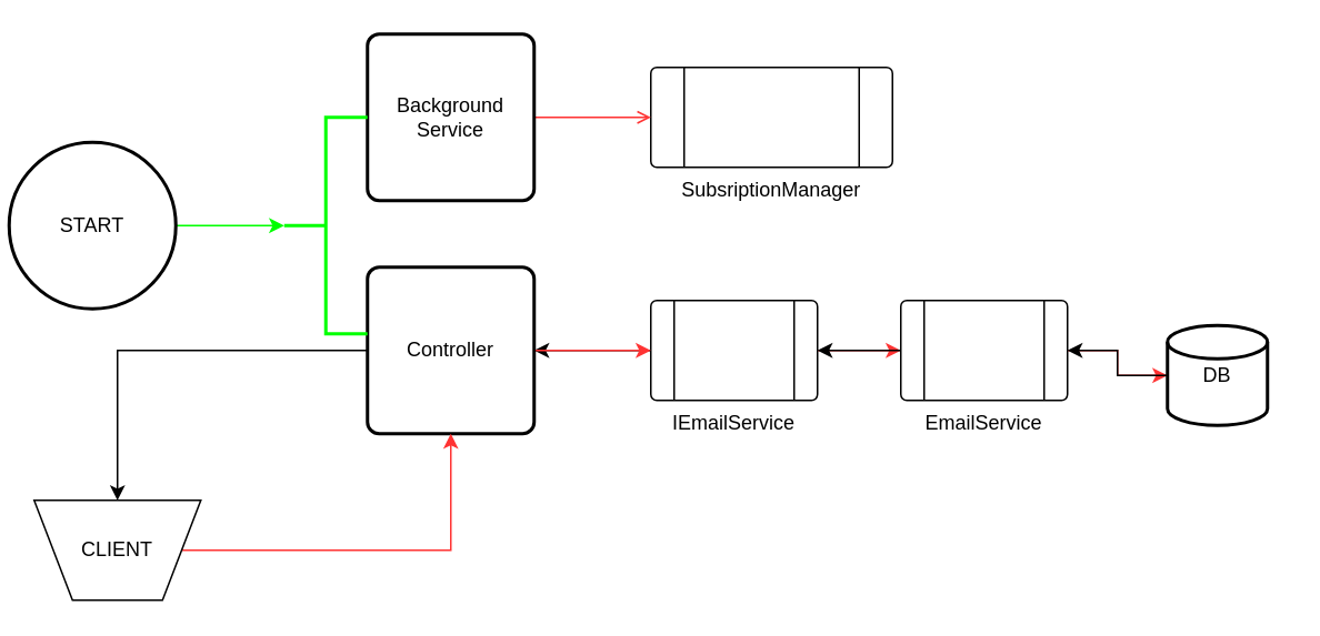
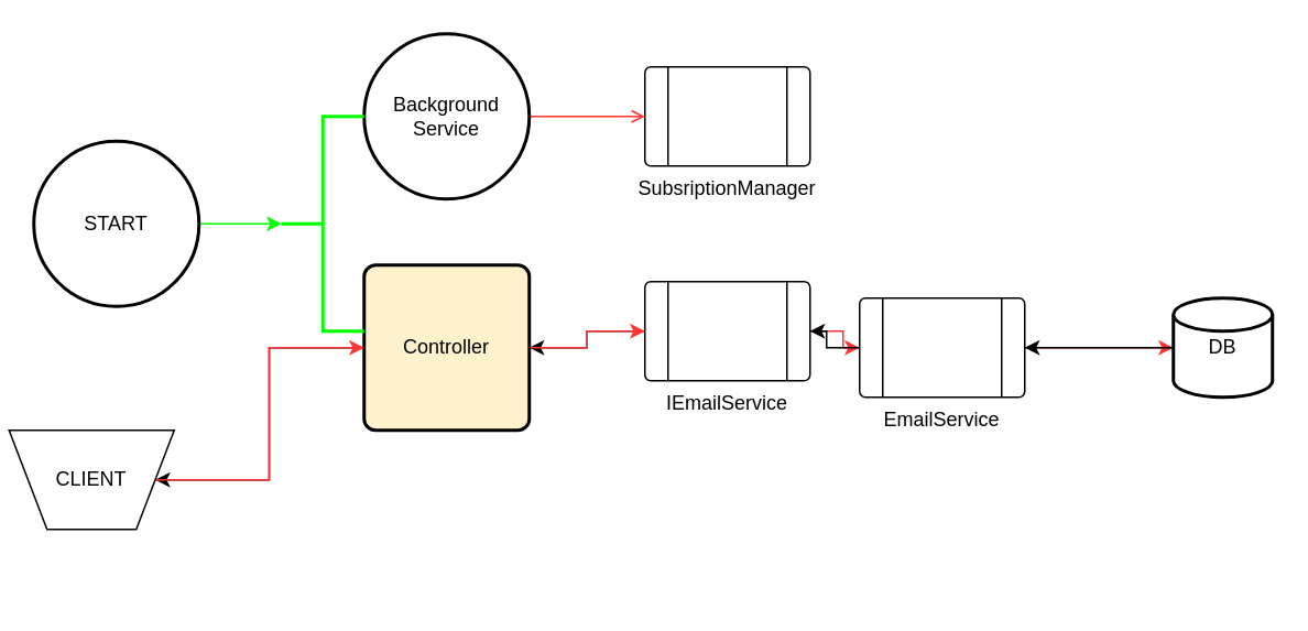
- <mxCell id="10" value="Background&lt;br&gt;Service" style="rounded=1;whiteSpace=wrap;html=1;absoluteArcSize=1;arcSize=14;strokeWidth=2;" vertex="1" parent="1"><mxGeometry x="220" y="20" width="100" height="100" as="geometry" /></mxCell>
+ <mxCell id="10" value="Background&lt;br&gt;Service" style="ellipse;whiteSpace=wrap;html=1;absoluteArcSize=1;arcSize=14;strokeWidth=2;" vertex="1" parent="1"><mxGeometry x="220" y="20" width="100" height="100" as="geometry" /></mxCell>
- <mxCell id="5" value="SubsriptionManager" style="verticalLabelPosition=bottom;verticalAlign=top;html=1;shape=process;whiteSpace=wrap;rounded=1;size=0.14;arcSize=6;" vertex="1" parent="1"><mxGeometry x="390" y="40" width="145" height="60" as="geometry" /></mxCell>
+ <mxCell id="5" value="SubsriptionManager" style="verticalLabelPosition=bottom;verticalAlign=top;html=1;shape=process;whiteSpace=wrap;rounded=1;size=0.14;arcSize=6;" vertex="1" parent="1"><mxGeometry x="390" y="40" width="100" height="60" as="geometry" /></mxCell>
- <mxCell id="15" value="START" style="strokeWidth=2;html=1;shape=mxgraph.flowchart.start_2;whiteSpace=wrap;" vertex="1" parent="1"><mxGeometry x="5" y="85" width="100" height="100" as="geometry" /></mxCell>
+ <mxCell id="15" value="START" style="strokeWidth=2;html=1;shape=mxgraph.flowchart.start_2;whiteSpace=wrap;" vertex="1" parent="1"><mxGeometry x="20" y="85" width="100" height="100" as="geometry" /></mxCell>
- <mxCell id="13" value="Controller" style="rounded=1;whiteSpace=wrap;html=1;absoluteArcSize=1;arcSize=14;strokeWidth=2;" vertex="1" parent="1"><mxGeometry x="220" y="160" width="100" height="100" as="geometry" /></mxCell>
+ <mxCell id="13" value="Controller" style="rounded=1;whiteSpace=wrap;html=1;absoluteArcSize=1;arcSize=14;strokeWidth=2;fillColor=#fff2cc;" vertex="1" parent="1"><mxGeometry x="220" y="160" width="100" height="100" as="geometry" /></mxCell>
- <mxCell id="4" value="IEmailService" style="verticalLabelPosition=bottom;verticalAlign=top;html=1;shape=process;whiteSpace=wrap;rounded=1;size=0.14;arcSize=6;" vertex="1" parent="1"><mxGeometry x="390" y="180" width="100" height="60" as="geometry" /></mxCell>
+ <mxCell id="4" value="IEmailService" style="verticalLabelPosition=bottom;verticalAlign=top;html=1;shape=process;whiteSpace=wrap;rounded=1;size=0.14;arcSize=6;" vertex="1" parent="1"><mxGeometry x="390" y="170" width="100" height="60" as="geometry" /></mxCell>
- <mxCell id="8" value="EmailService" style="verticalLabelPosition=bottom;verticalAlign=top;html=1;shape=process;whiteSpace=wrap;rounded=1;size=0.14;arcSize=6;" vertex="1" parent="1"><mxGeometry x="540" y="180" width="100" height="60" as="geometry" /></mxCell>
+ <mxCell id="8" value="EmailService" style="verticalLabelPosition=bottom;verticalAlign=top;html=1;shape=process;whiteSpace=wrap;rounded=1;size=0.14;arcSize=6;" vertex="1" parent="1"><mxGeometry x="520" y="180" width="100" height="60" as="geometry" /></mxCell>
- <mxCell id="18" value="DB" style="strokeWidth=2;html=1;shape=mxgraph.flowchart.database;whiteSpace=wrap;" vertex="1" parent="1"><mxGeometry x="700" y="195" width="60" height="60" as="geometry" /></mxCell>
+ <mxCell id="18" value="DB" style="strokeWidth=2;html=1;shape=mxgraph.flowchart.database;whiteSpace=wrap;" vertex="1" parent="1"><mxGeometry x="710" y="180" width="60" height="60" as="geometry" /></mxCell>
- <mxCell id="20" value="CLIENT" style="verticalLabelPosition=middle;verticalAlign=middle;html=1;shape=trapezoid;perimeter=trapezoidPerimeter;whiteSpace=wrap;size=0.23;arcSize=10;flipV=1;labelPosition=center;align=center;" vertex="1" parent="1"><mxGeometry x="20" y="300" width="100" height="60" as="geometry" /></mxCell>
+ <mxCell id="20" value="CLIENT" style="verticalLabelPosition=middle;verticalAlign=middle;html=1;shape=trapezoid;perimeter=trapezoidPerimeter;whiteSpace=wrap;size=0.23;arcSize=10;flipV=1;labelPosition=center;align=center;" vertex="1" parent="1"><mxGeometry x="5" y="260" width="100" height="60" as="geometry" /></mxCell>
